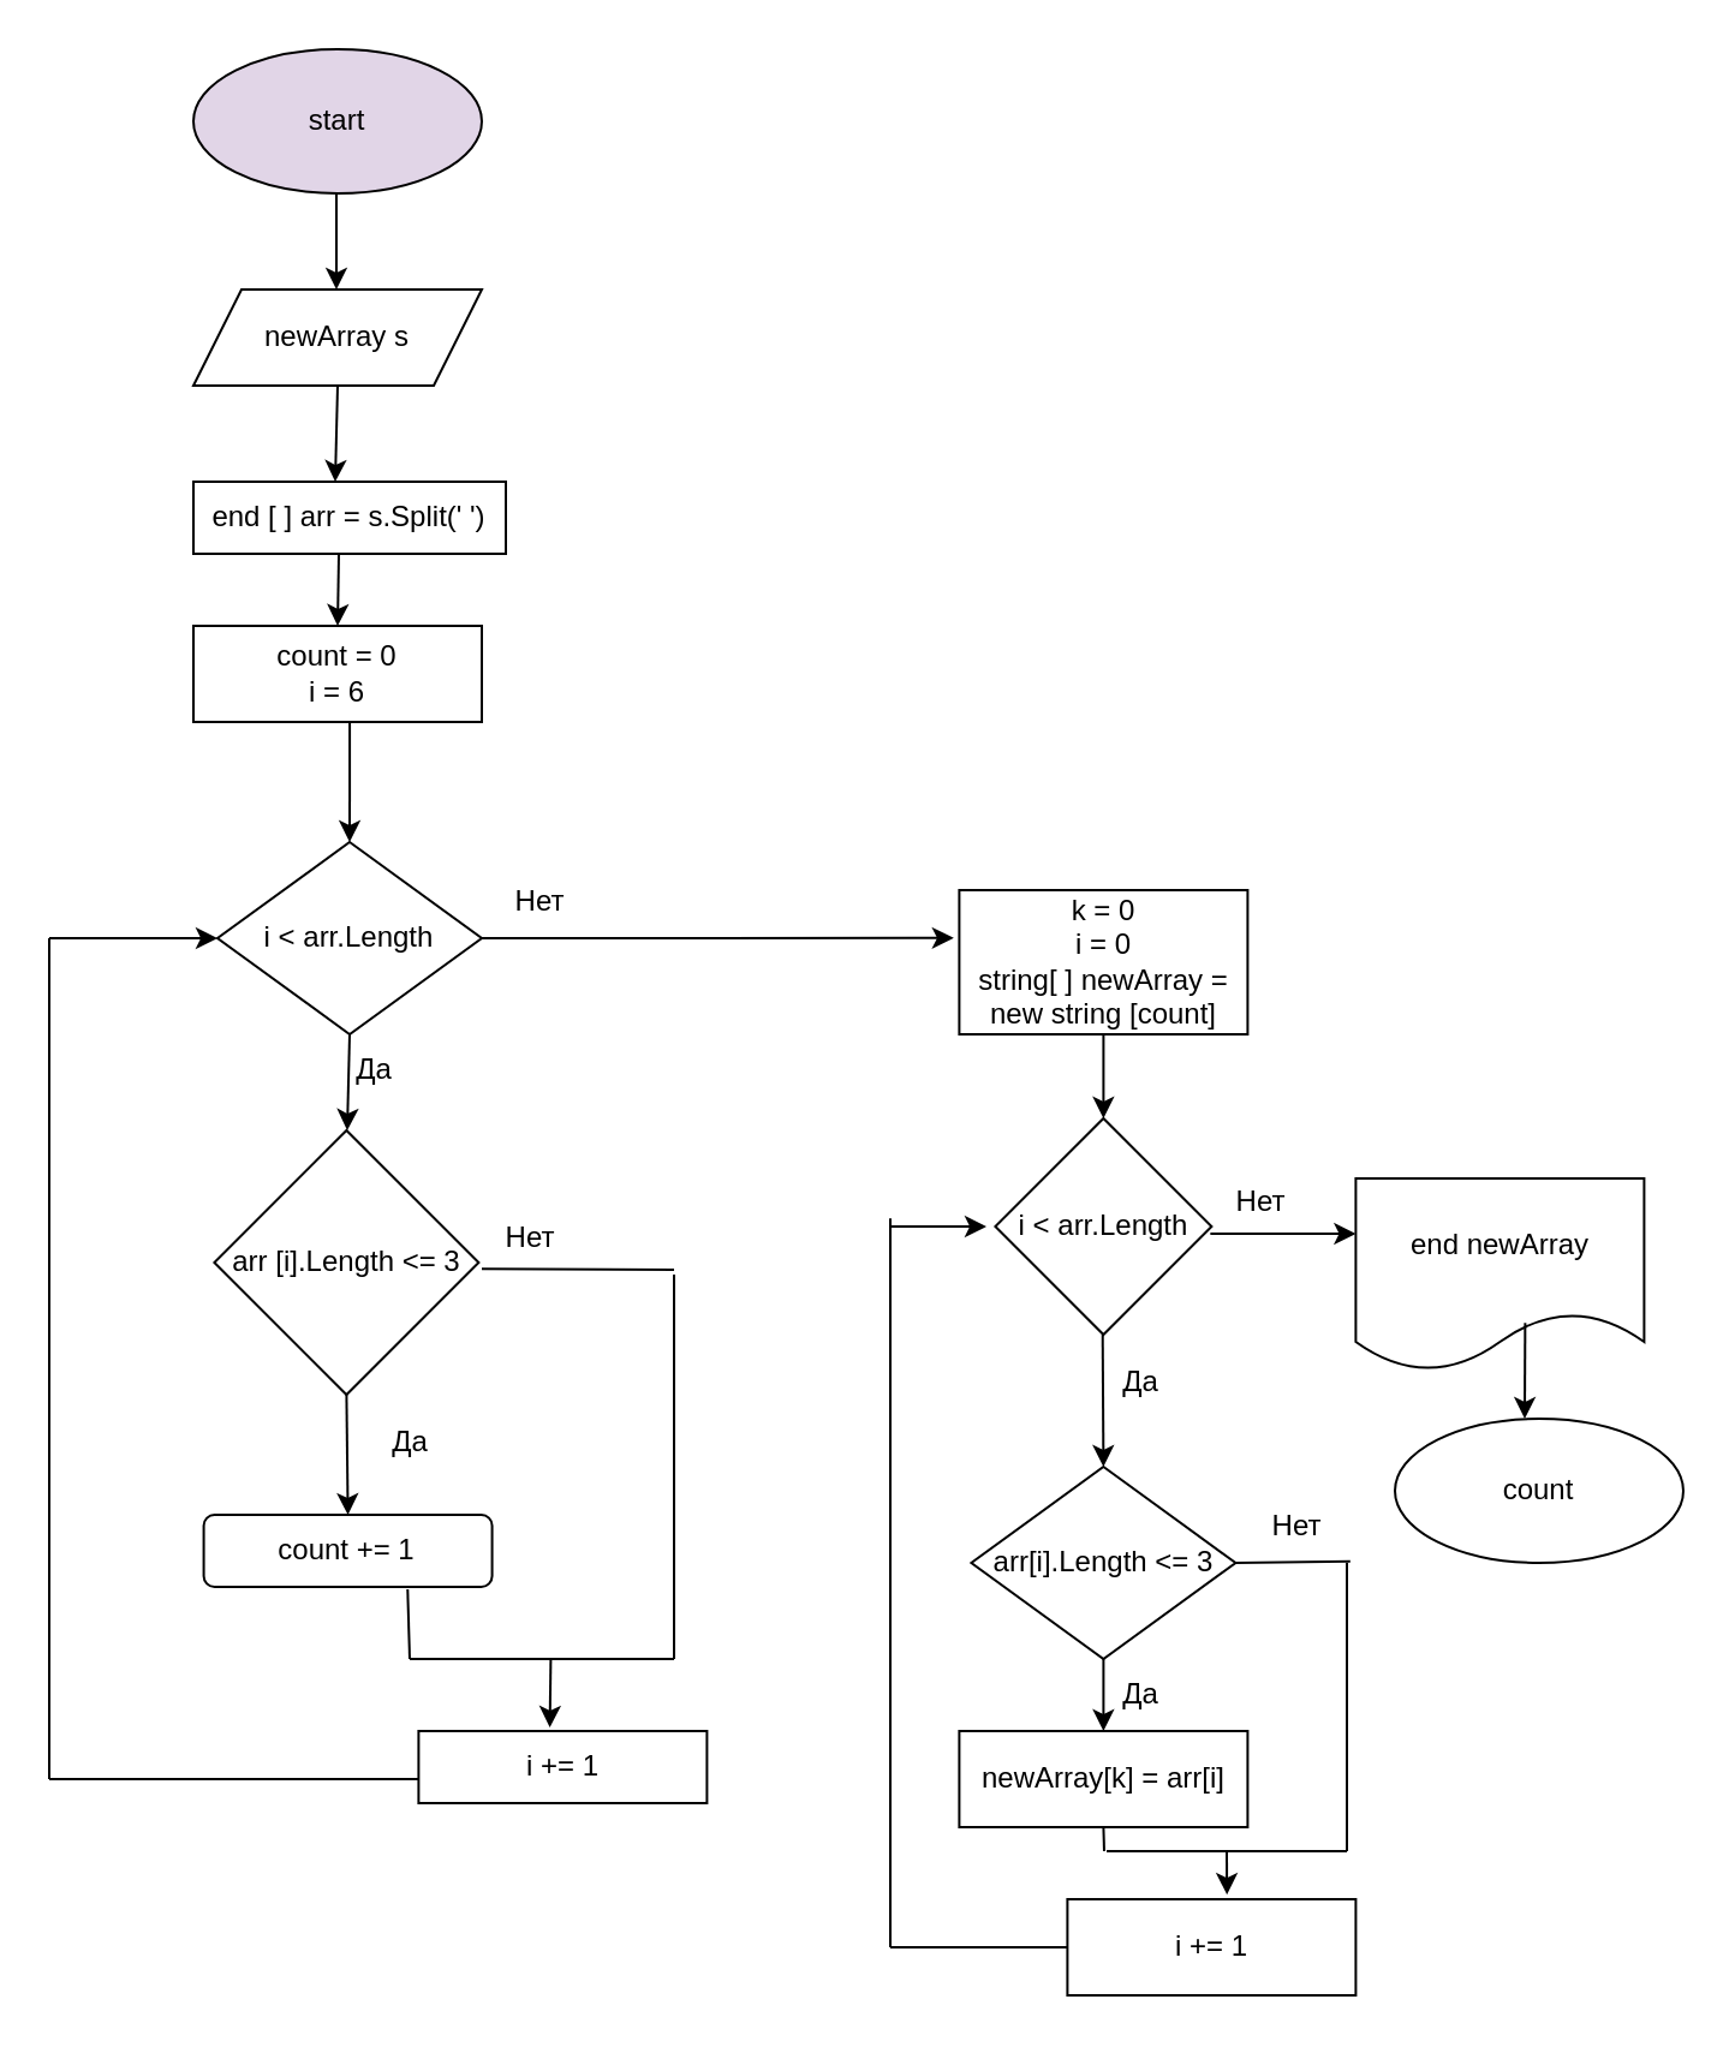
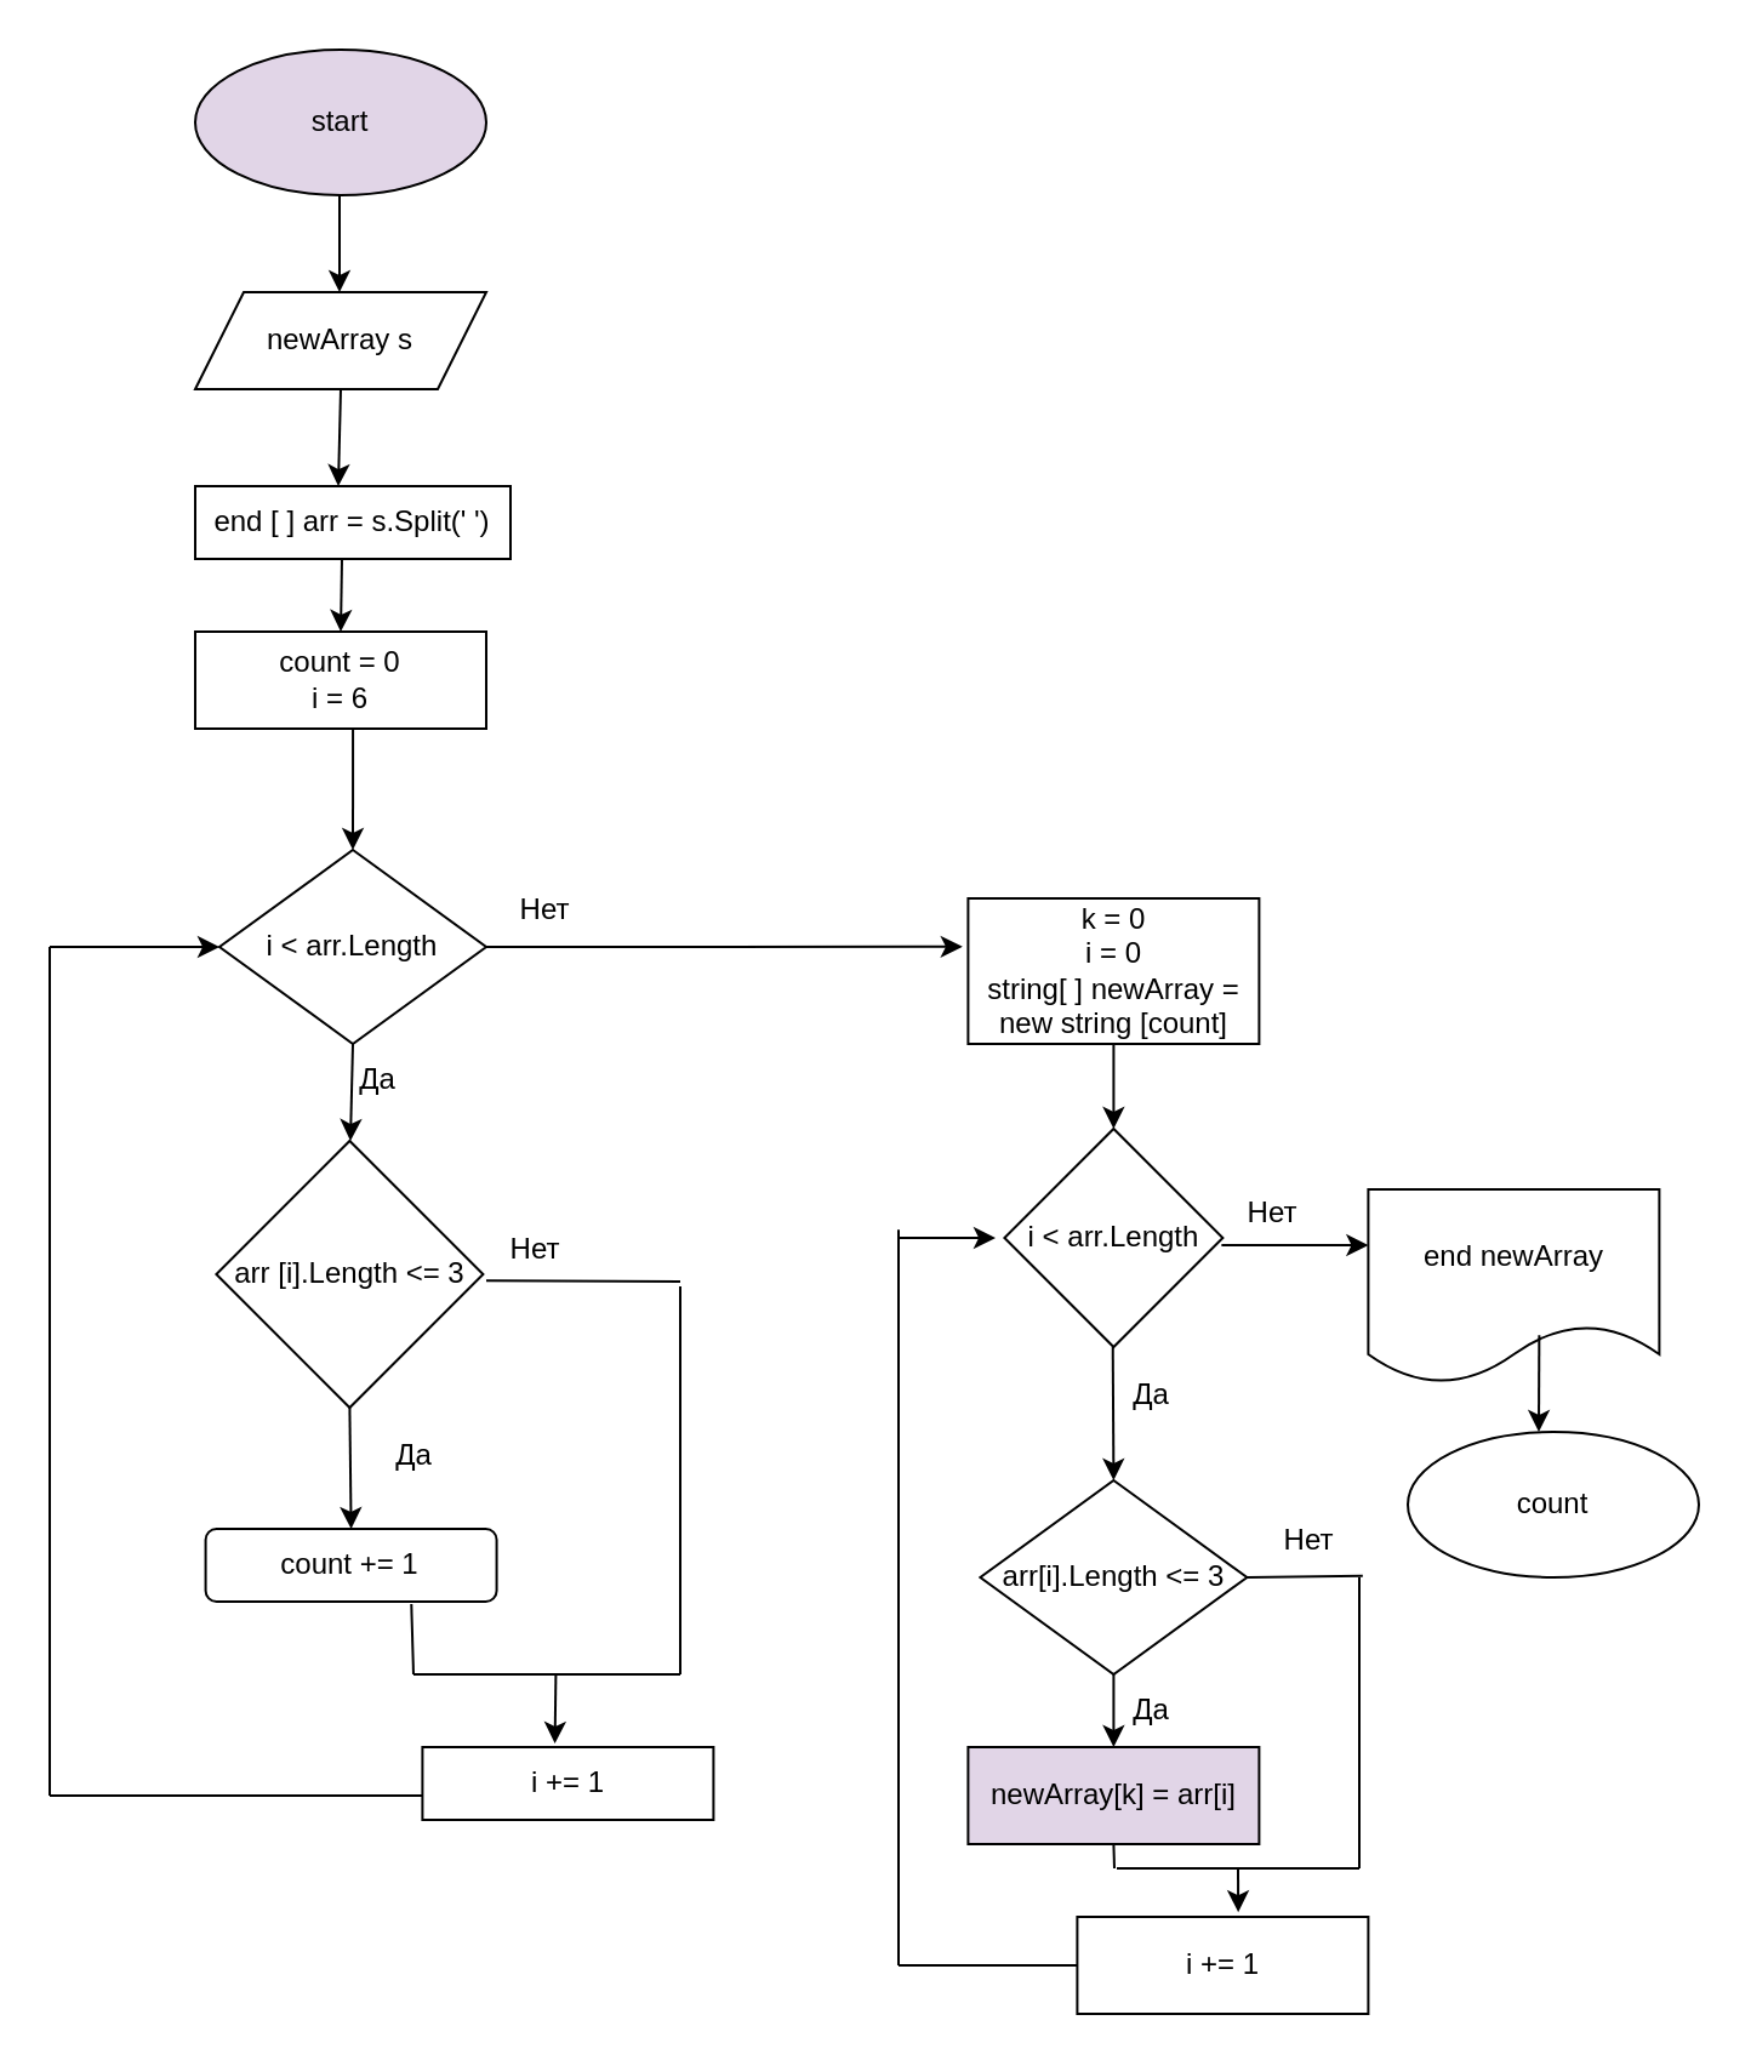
- <mxCell id="38" value="newArray[k] = arr[i]" style="rounded=0;whiteSpace=wrap;html=1;" parent="1" vertex="1"><mxGeometry x="398.7" y="720" width="120" height="40" as="geometry" /></mxCell>
+ <mxCell id="38" value="newArray[k] = arr[i]" style="rounded=0;whiteSpace=wrap;html=1;fillColor=#e1d5e7;" parent="1" vertex="1"><mxGeometry x="398.7" y="720" width="120" height="40" as="geometry" /></mxCell>
